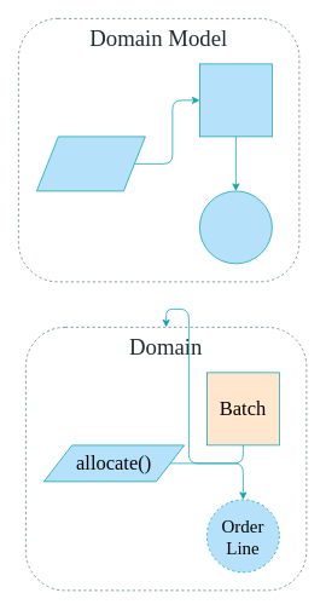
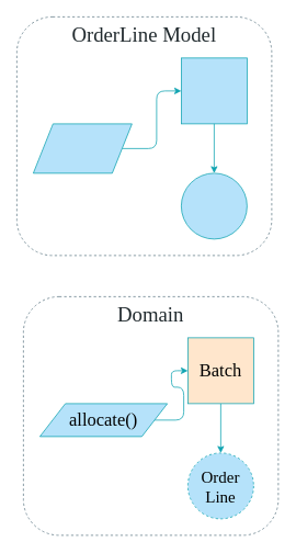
- <mxCell id="9" value="Domain Model" style="rounded=1;whiteSpace=wrap;html=1;fontFamily=Guardian Sans Cond Light;verticalAlign=top;fontSize=25;fontColor=#212A2E;fillColor=none;strokeColor=#637C89;dashed=1;" parent="8" vertex="1"><mxGeometry width="310" height="290" as="geometry" /></mxCell>
+ <mxCell id="9" value="OrderLine Model" style="rounded=1;whiteSpace=wrap;html=1;fontFamily=Guardian Sans Cond Light;verticalAlign=top;fontSize=25;fontColor=#212A2E;fillColor=none;strokeColor=#637C89;dashed=1;" parent="8" vertex="1"><mxGeometry width="310" height="290" as="geometry" /></mxCell>
- <mxCell id="3" style="edgeStyle=orthogonalEdgeStyle;orthogonalLoop=1;jettySize=auto;html=1;fontSize=14;strokeColor=#0FA3B1;fillColor=#B5E2FA;" parent="1" source="4" target="2" edge="1"><mxGeometry relative="1" as="geometry" /></mxCell>
+ <mxCell id="3" style="edgeStyle=orthogonalEdgeStyle;orthogonalLoop=1;jettySize=auto;html=1;fontSize=14;strokeColor=#0FA3B1;fillColor=#B5E2FA;" parent="1" source="4" target="5" edge="1"><mxGeometry relative="1" as="geometry" /></mxCell>
- <mxCell id="6" style="edgeStyle=orthogonalEdgeStyle;rounded=1;orthogonalLoop=1;jettySize=auto;html=1;fontSize=14;strokeColor=#0FA3B1;exitX=1;exitY=0.5;exitDx=0;exitDy=0;" parent="1" source="7" target="5" edge="1"><mxGeometry relative="1" as="geometry"><mxPoint x="178" y="520" as="sourcePoint" /></mxGeometry></mxCell>
+ <mxCell id="6" style="edgeStyle=orthogonalEdgeStyle;rounded=1;orthogonalLoop=1;jettySize=auto;html=1;fontSize=14;strokeColor=#0FA3B1;entryX=0;entryY=0.5;entryDx=0;entryDy=0;exitX=1;exitY=0.5;exitDx=0;exitDy=0;" parent="1" source="7" target="4" edge="1"><mxGeometry relative="1" as="geometry"><mxPoint x="178" y="520" as="sourcePoint" /></mxGeometry></mxCell>
